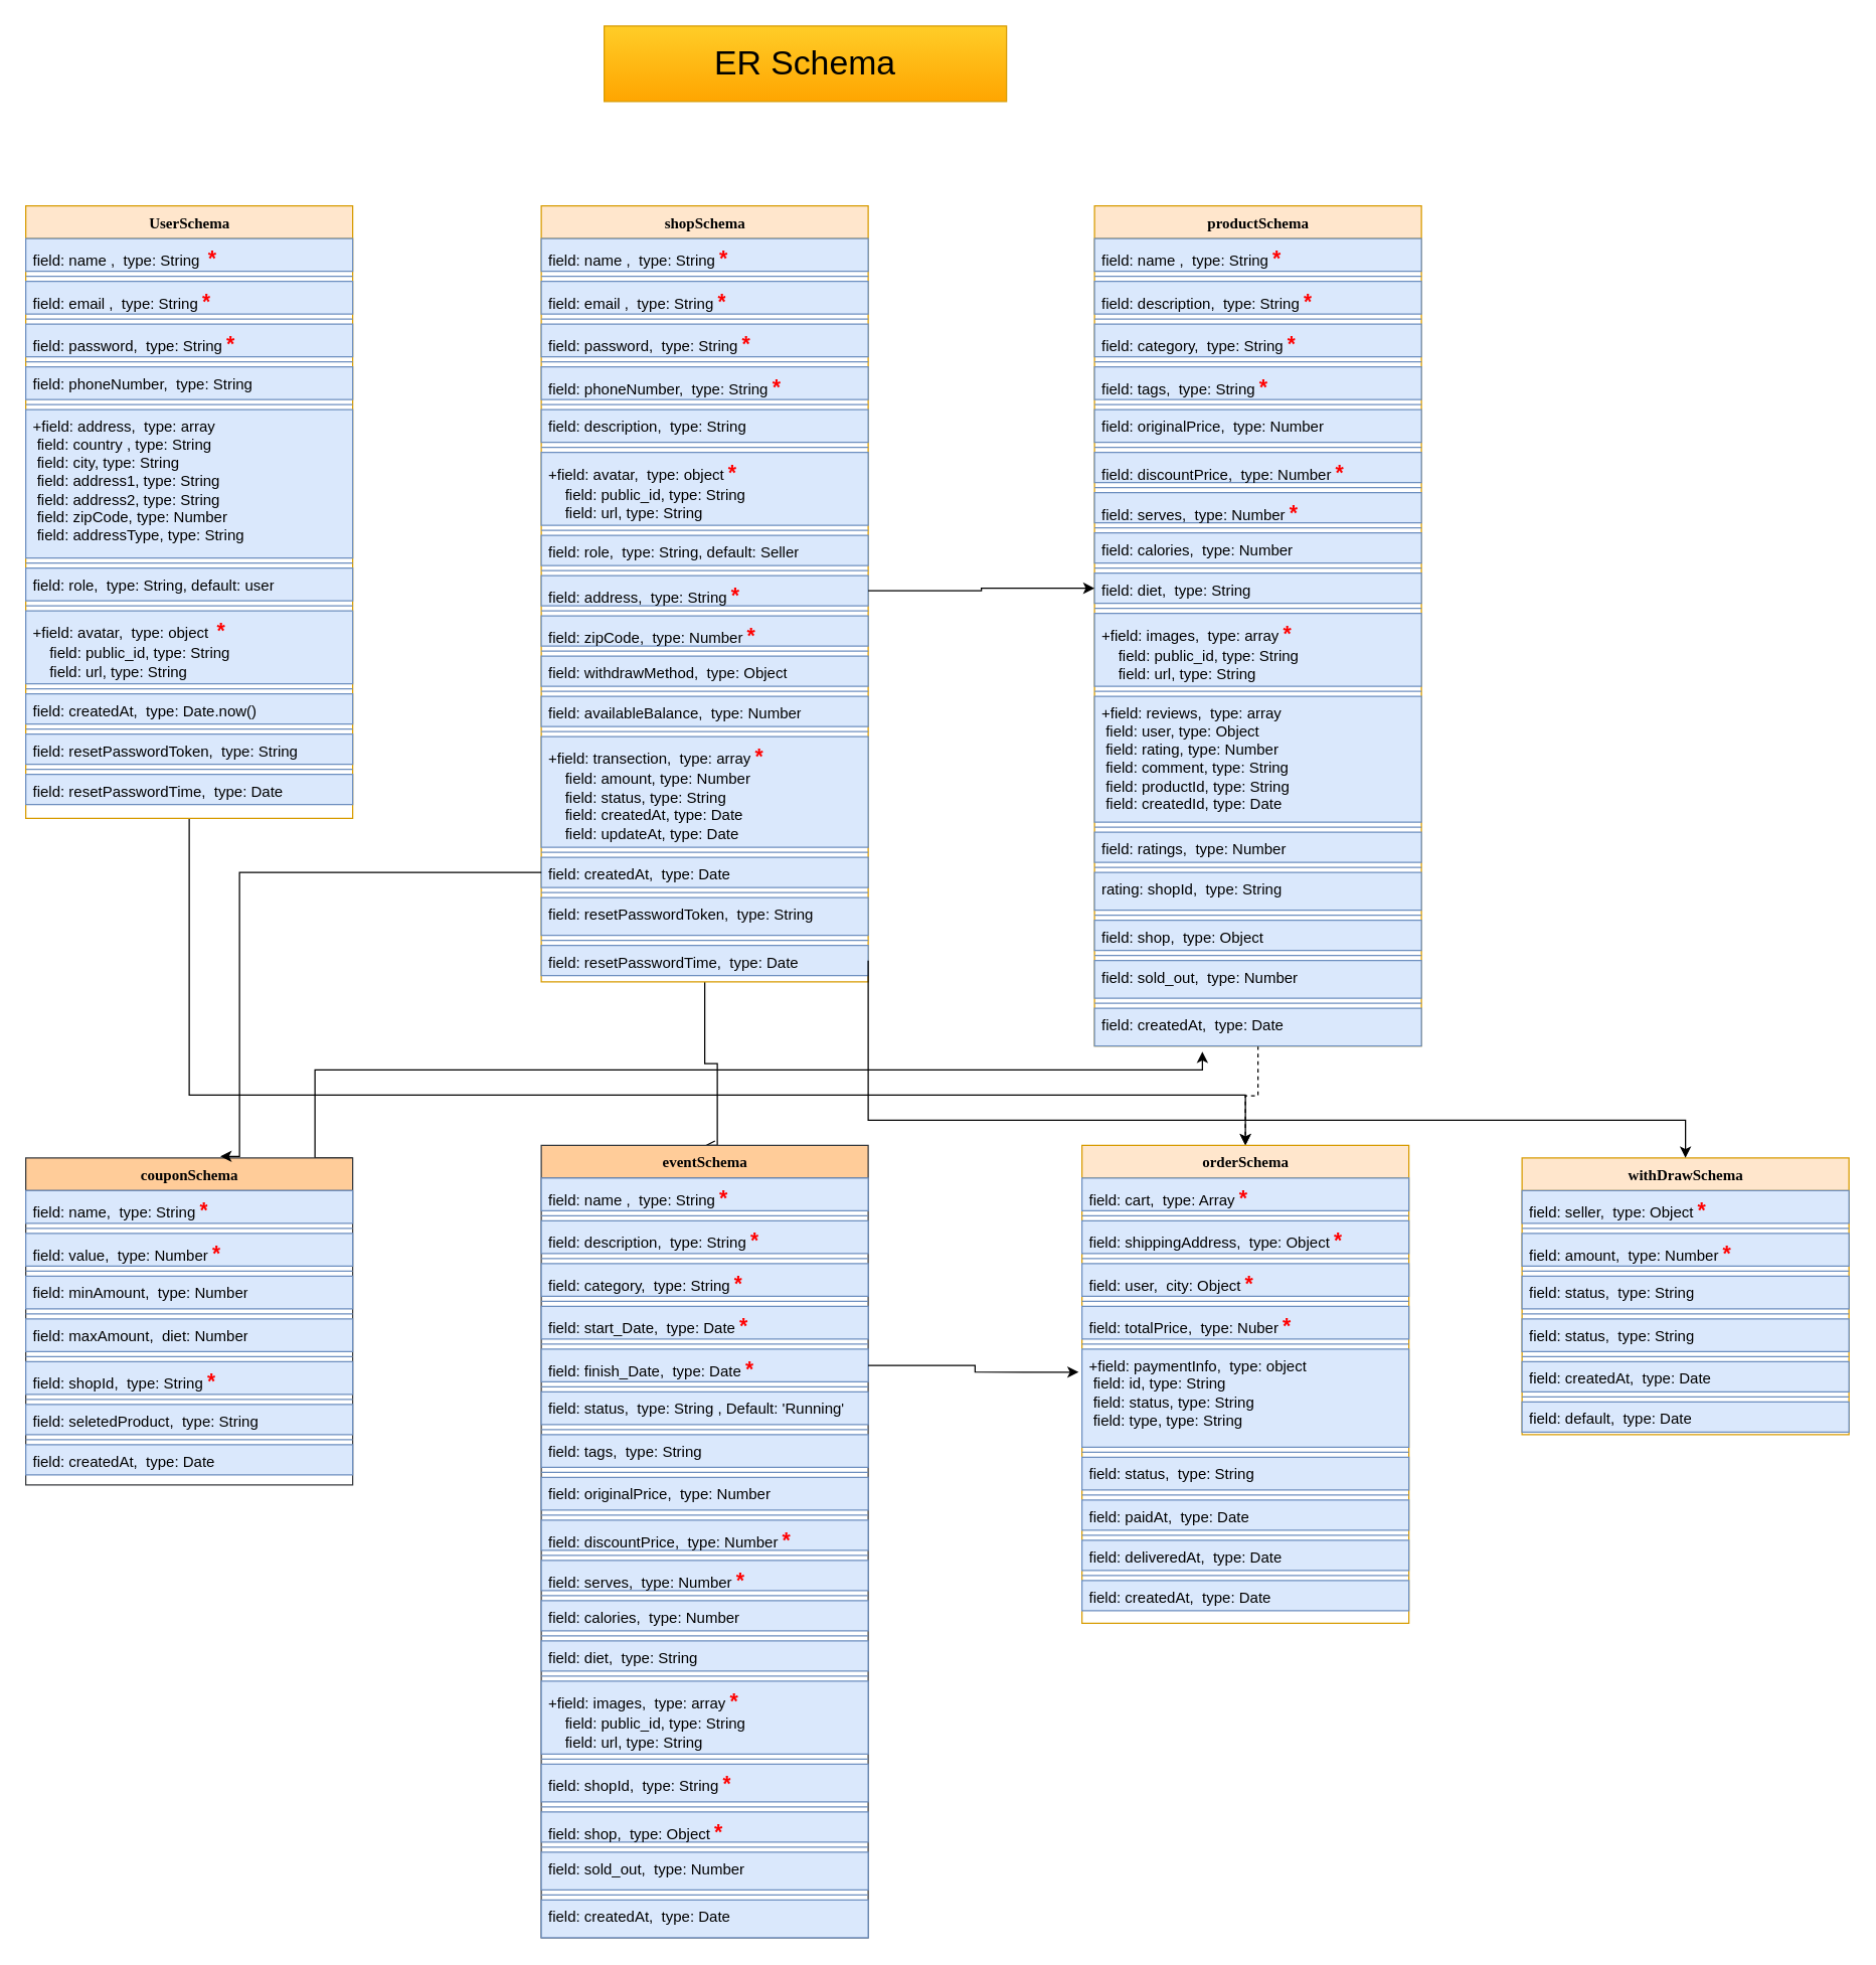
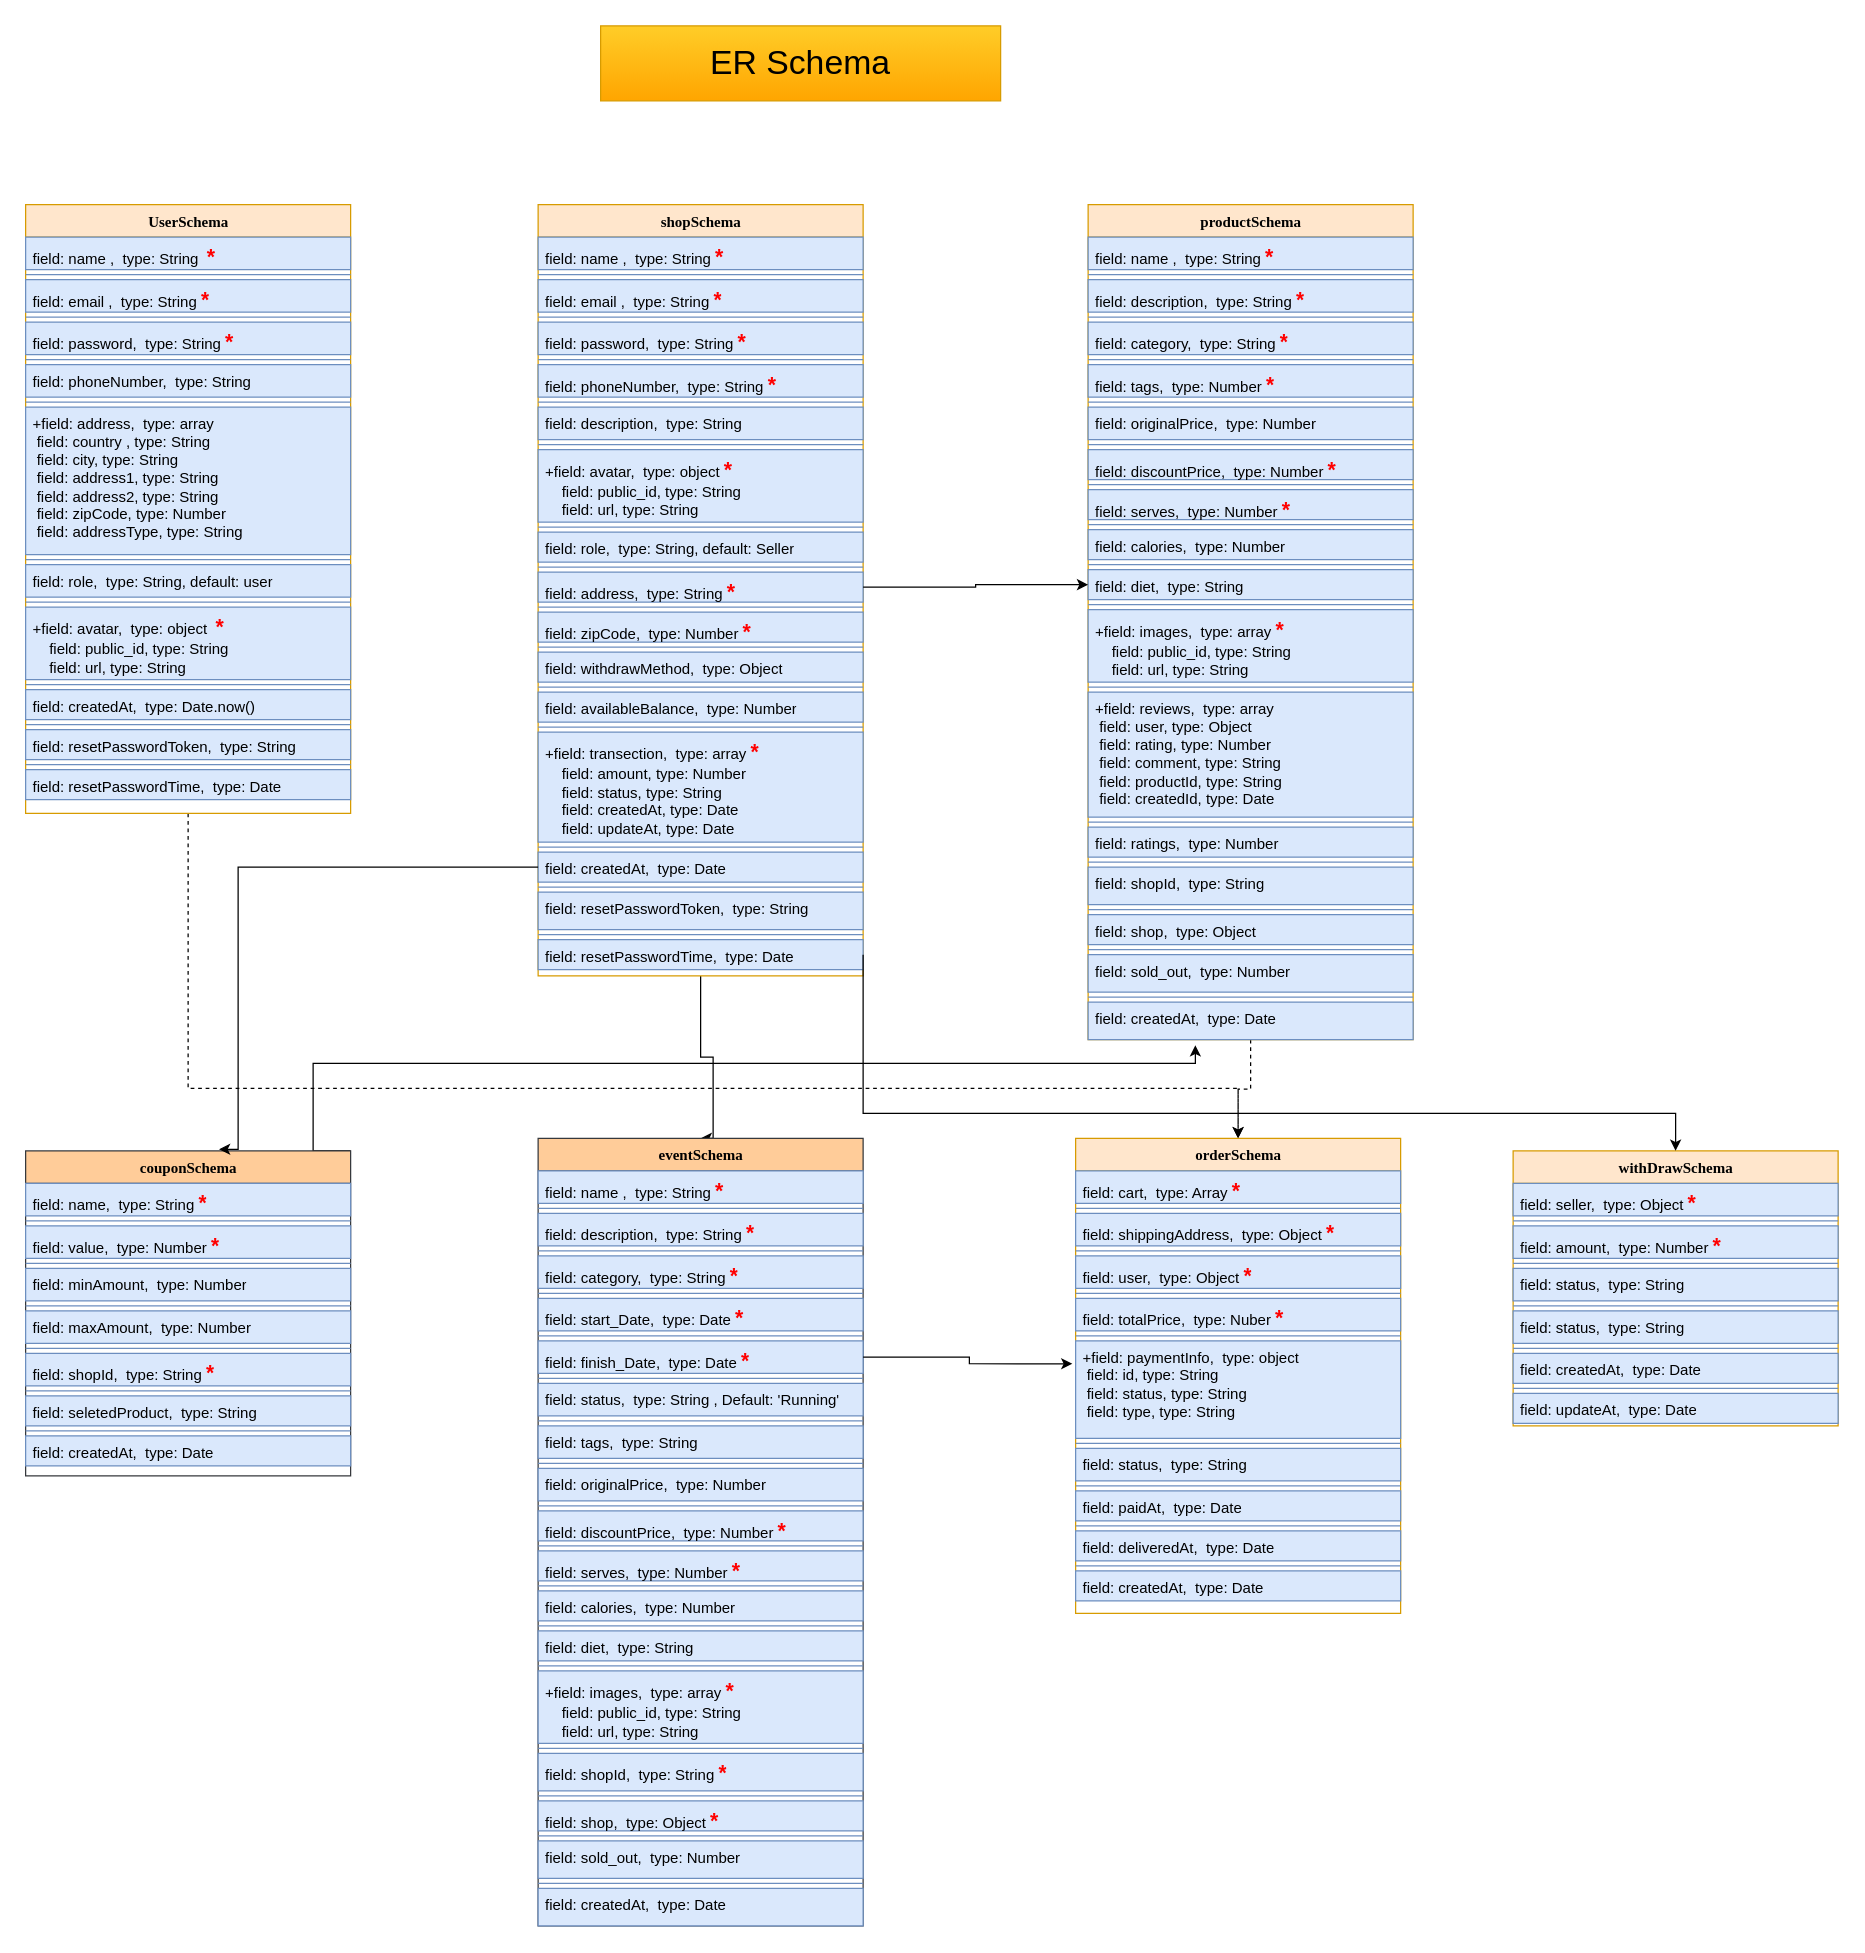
- <mxCell id="63" value="field: tags,&amp;nbsp; type: String&amp;nbsp;&lt;b style=&quot;border-color: var(--border-color); color: rgb(255, 0, 0); font-size: 17px;&quot;&gt;*&lt;/b&gt;" style="text;html=1;strokeColor=#6c8ebf;fillColor=#dae8fc;align=left;verticalAlign=top;spacingLeft=4;spacingRight=4;whiteSpace=wrap;overflow=hidden;rotatable=0;points=[[0,0.5],[1,0.5]];portConstraint=eastwest;" vertex="1" parent="56"><mxGeometry y="128" width="260" height="26" as="geometry" /></mxCell>
+ <mxCell id="63" value="field: tags,&amp;nbsp; type: Number&amp;nbsp;&lt;b style=&quot;border-color: var(--border-color); color: rgb(255, 0, 0); font-size: 17px;&quot;&gt;*&lt;/b&gt;" style="text;html=1;strokeColor=#6c8ebf;fillColor=#dae8fc;align=left;verticalAlign=top;spacingLeft=4;spacingRight=4;whiteSpace=wrap;overflow=hidden;rotatable=0;points=[[0,0.5],[1,0.5]];portConstraint=eastwest;" vertex="1" parent="56"><mxGeometry y="128" width="260" height="26" as="geometry" /></mxCell>
- <mxCell id="81" value="rating: shopId,&amp;nbsp; type: String" style="text;html=1;strokeColor=#6c8ebf;fillColor=#dae8fc;align=left;verticalAlign=top;spacingLeft=4;spacingRight=4;whiteSpace=wrap;overflow=hidden;rotatable=0;points=[[0,0.5],[1,0.5]];portConstraint=eastwest;" vertex="1" parent="56"><mxGeometry y="530" width="260" height="30" as="geometry" /></mxCell>
+ <mxCell id="81" value="field: shopId,&amp;nbsp; type: String" style="text;html=1;strokeColor=#6c8ebf;fillColor=#dae8fc;align=left;verticalAlign=top;spacingLeft=4;spacingRight=4;whiteSpace=wrap;overflow=hidden;rotatable=0;points=[[0,0.5],[1,0.5]];portConstraint=eastwest;" vertex="1" parent="56"><mxGeometry y="530" width="260" height="30" as="geometry" /></mxCell>
- <mxCell id="2" style="edgeStyle=orthogonalEdgeStyle;rounded=0;orthogonalLoop=1;jettySize=auto;html=1;exitX=0.5;exitY=1;exitDx=0;exitDy=0;entryX=0.5;entryY=0;entryDx=0;entryDy=0;" edge="1" parent="1" source="3" target="88"><mxGeometry relative="1" as="geometry"><Array as="points"><mxPoint x="150" y="870" /><mxPoint x="990" y="870" /></Array></mxGeometry></mxCell>
+ <mxCell id="2" style="edgeStyle=orthogonalEdgeStyle;rounded=0;orthogonalLoop=1;jettySize=auto;html=1;exitX=0.5;exitY=1;exitDx=0;exitDy=0;entryX=0.5;entryY=0;entryDx=0;entryDy=0;dashed=1;" edge="1" parent="1" source="3" target="88"><mxGeometry relative="1" as="geometry"><Array as="points"><mxPoint x="150" y="870" /><mxPoint x="990" y="870" /></Array></mxGeometry></mxCell>
- <mxCell id="24" style="edgeStyle=orthogonalEdgeStyle;rounded=0;orthogonalLoop=1;jettySize=auto;html=1;exitX=0.5;exitY=1;exitDx=0;exitDy=0;entryX=0.5;entryY=0;entryDx=0;entryDy=0;endArrow=open;" edge="1" parent="1" source="25" target="106"><mxGeometry relative="1" as="geometry"><Array as="points"><mxPoint x="560" y="845" /><mxPoint x="570" y="845" /><mxPoint x="570" y="910" /></Array></mxGeometry></mxCell>
+ <mxCell id="24" style="edgeStyle=orthogonalEdgeStyle;rounded=0;orthogonalLoop=1;jettySize=auto;html=1;exitX=0.5;exitY=1;exitDx=0;exitDy=0;entryX=0.5;entryY=0;entryDx=0;entryDy=0;" edge="1" parent="1" source="25" target="106"><mxGeometry relative="1" as="geometry"><Array as="points"><mxPoint x="560" y="845" /><mxPoint x="570" y="845" /><mxPoint x="570" y="910" /></Array></mxGeometry></mxCell>
- <mxCell id="93" value="field: user,&amp;nbsp; city: Object&amp;nbsp;&lt;b style=&quot;border-color: var(--border-color); color: rgb(255, 0, 0); font-size: 17px;&quot;&gt;*&lt;/b&gt;" style="text;html=1;strokeColor=#6c8ebf;fillColor=#dae8fc;align=left;verticalAlign=top;spacingLeft=4;spacingRight=4;whiteSpace=wrap;overflow=hidden;rotatable=0;points=[[0,0.5],[1,0.5]];portConstraint=eastwest;" vertex="1" parent="88"><mxGeometry y="94" width="260" height="26" as="geometry" /></mxCell>
+ <mxCell id="93" value="field: user,&amp;nbsp; type: Object&amp;nbsp;&lt;b style=&quot;border-color: var(--border-color); color: rgb(255, 0, 0); font-size: 17px;&quot;&gt;*&lt;/b&gt;" style="text;html=1;strokeColor=#6c8ebf;fillColor=#dae8fc;align=left;verticalAlign=top;spacingLeft=4;spacingRight=4;whiteSpace=wrap;overflow=hidden;rotatable=0;points=[[0,0.5],[1,0.5]];portConstraint=eastwest;" vertex="1" parent="88"><mxGeometry y="94" width="260" height="26" as="geometry" /></mxCell>
- <mxCell id="150" value="field: maxAmount,&amp;nbsp; diet: Number" style="text;html=1;strokeColor=#6c8ebf;fillColor=#dae8fc;align=left;verticalAlign=top;spacingLeft=4;spacingRight=4;whiteSpace=wrap;overflow=hidden;rotatable=0;points=[[0,0.5],[1,0.5]];portConstraint=eastwest;" vertex="1" parent="143"><mxGeometry y="128" width="260" height="26" as="geometry" /></mxCell>
+ <mxCell id="150" value="field: maxAmount,&amp;nbsp; type: Number" style="text;html=1;strokeColor=#6c8ebf;fillColor=#dae8fc;align=left;verticalAlign=top;spacingLeft=4;spacingRight=4;whiteSpace=wrap;overflow=hidden;rotatable=0;points=[[0,0.5],[1,0.5]];portConstraint=eastwest;" vertex="1" parent="143"><mxGeometry y="128" width="260" height="26" as="geometry" /></mxCell>
- <mxCell id="169" value="field: default,&amp;nbsp; type: Date" style="text;html=1;strokeColor=#6c8ebf;fillColor=#dae8fc;align=left;verticalAlign=top;spacingLeft=4;spacingRight=4;whiteSpace=wrap;overflow=hidden;rotatable=0;points=[[0,0.5],[1,0.5]];portConstraint=eastwest;" vertex="1" parent="158"><mxGeometry y="194" width="260" height="24" as="geometry" /></mxCell>
+ <mxCell id="169" value="field: updateAt,&amp;nbsp; type: Date" style="text;html=1;strokeColor=#6c8ebf;fillColor=#dae8fc;align=left;verticalAlign=top;spacingLeft=4;spacingRight=4;whiteSpace=wrap;overflow=hidden;rotatable=0;points=[[0,0.5],[1,0.5]];portConstraint=eastwest;" vertex="1" parent="158"><mxGeometry y="194" width="260" height="24" as="geometry" /></mxCell>
